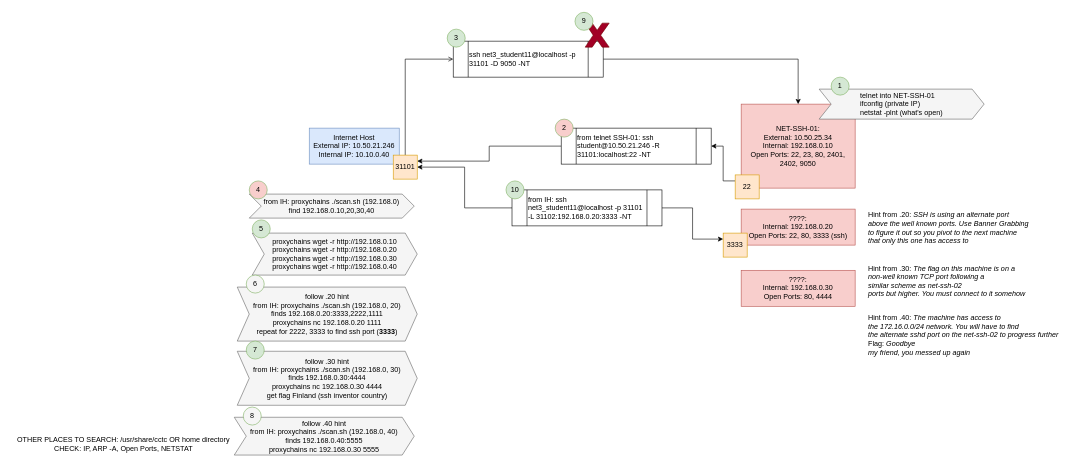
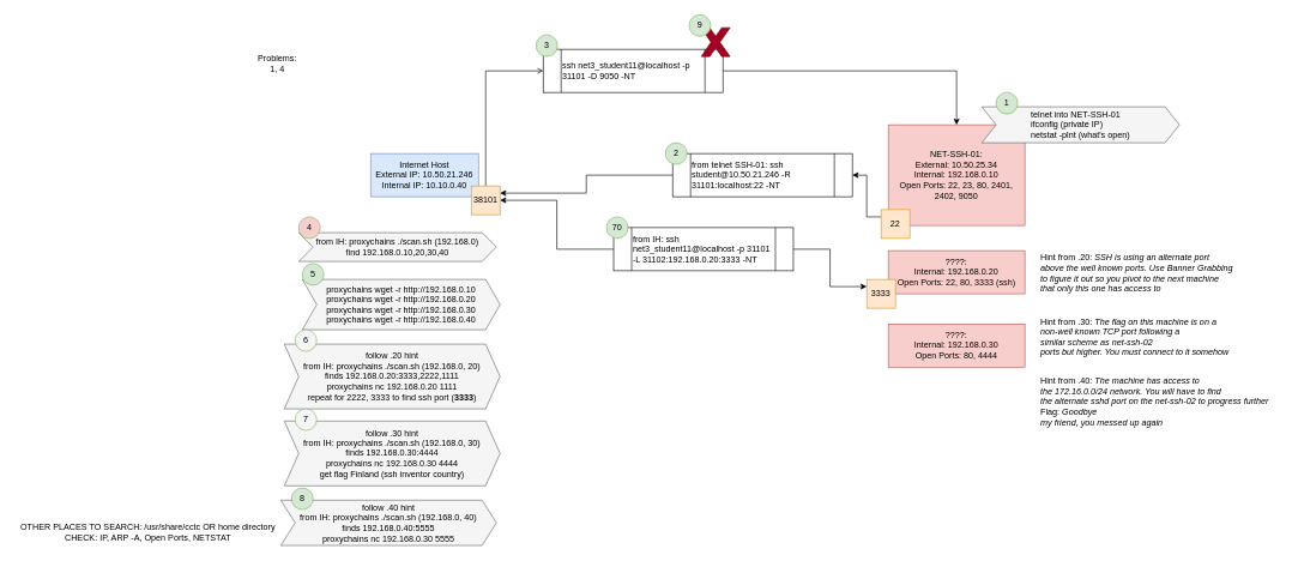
+ <mxCell id="22" value="Problems:&lt;br&gt;1, 4" style="text;html=1;align=center;verticalAlign=middle;resizable=0;points=[];autosize=1;strokeColor=none;fillColor=none;" parent="1" vertex="1"><mxGeometry x="350" y="73" width="70" height="30" as="geometry" /></mxCell>
- <mxCell id="18" value="2" style="ellipse;whiteSpace=wrap;html=1;aspect=fixed;fillColor=#f8cecc;strokeColor=#82b366;" parent="1" vertex="1"><mxGeometry x="925" y="198" width="30" height="30" as="geometry" /></mxCell>
+ <mxCell id="18" value="2" style="ellipse;whiteSpace=wrap;html=1;aspect=fixed;fillColor=#d5e8d4;strokeColor=#82b366;" parent="1" vertex="1"><mxGeometry x="925" y="198" width="30" height="30" as="geometry" /></mxCell>
- <mxCell id="9" value="31101" style="whiteSpace=wrap;html=1;aspect=fixed;fillColor=#ffe6cc;strokeColor=#d79b00;" parent="1" vertex="1"><mxGeometry x="655" y="258" width="40" height="40" as="geometry" /></mxCell>
+ <mxCell id="9" value="38101" style="whiteSpace=wrap;html=1;aspect=fixed;fillColor=#ffe6cc;strokeColor=#d79b00;" parent="1" vertex="1"><mxGeometry x="655" y="258" width="40" height="40" as="geometry" /></mxCell>
- <mxCell id="38" value="10" style="ellipse;whiteSpace=wrap;html=1;aspect=fixed;fillColor=#d5e8d4;strokeColor=#82b366;" vertex="1" parent="1"><mxGeometry x="843" y="301" width="30" height="30" as="geometry" /></mxCell>
+ <mxCell id="38" value="70" style="ellipse;whiteSpace=wrap;html=1;aspect=fixed;fillColor=#d5e8d4;strokeColor=#82b366;" vertex="1" parent="1"><mxGeometry x="843" y="301" width="30" height="30" as="geometry" /></mxCell>
- <mxCell id="29" value="7" style="ellipse;whiteSpace=wrap;html=1;aspect=fixed;fillColor=#d5e8d4;strokeColor=#82b366;" vertex="1" parent="1"><mxGeometry x="410" y="568" width="30" height="30" as="geometry" /></mxCell>
+ <mxCell id="29" value="7" style="ellipse;whiteSpace=wrap;html=1;aspect=fixed;fillColor=#f5f5f5;strokeColor=#82b366;" vertex="1" parent="1"><mxGeometry x="410" y="568" width="30" height="30" as="geometry" /></mxCell>
- <mxCell id="31" value="8" style="ellipse;whiteSpace=wrap;html=1;aspect=fixed;fillColor=#f5f5f5;strokeColor=#82b366;" vertex="1" parent="1"><mxGeometry x="405" y="678" width="30" height="30" as="geometry" /></mxCell>
+ <mxCell id="31" value="8" style="ellipse;whiteSpace=wrap;html=1;aspect=fixed;fillColor=#d5e8d4;strokeColor=#82b366;" vertex="1" parent="1"><mxGeometry x="405" y="678" width="30" height="30" as="geometry" /></mxCell>
